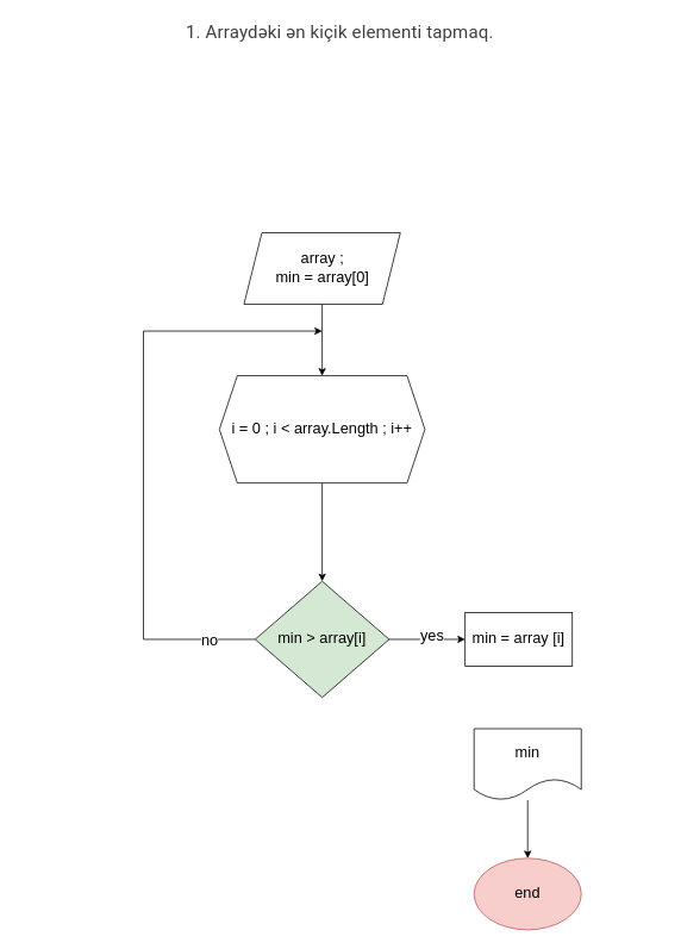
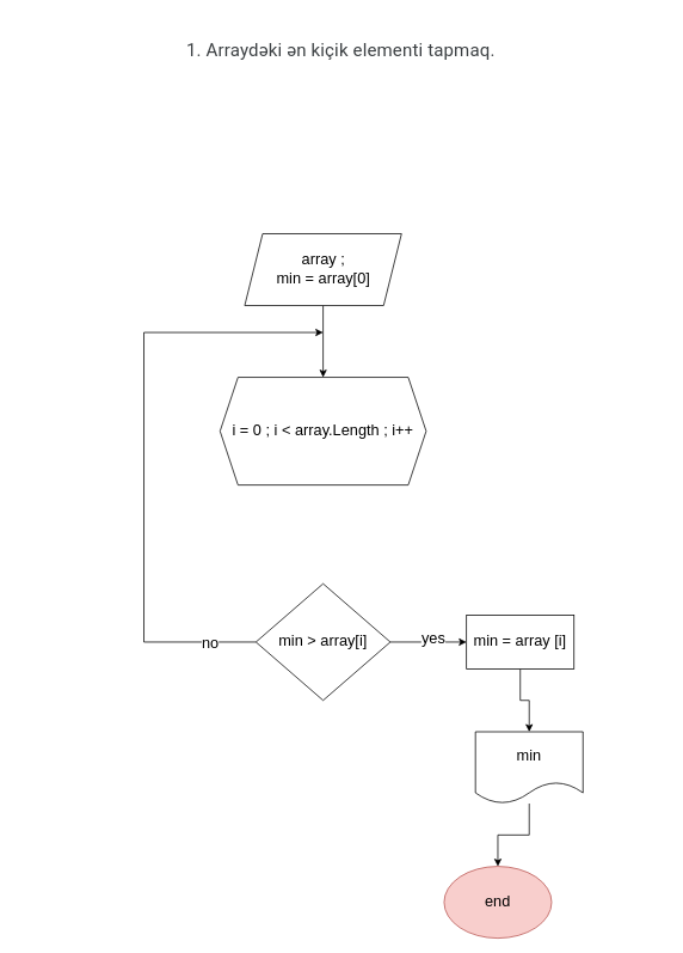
- <mxCell id="2" value="&lt;span style=&quot;text-align: start; caret-color: rgb(60, 64, 67); color: rgb(60, 64, 67); font-family: Roboto, Arial, sans-serif; font-size: 20px; letter-spacing: 0.2px;&quot;&gt;1. Arraydəki ən kiçik elementi tapmaq.&lt;/span&gt;" style="text;strokeColor=none;align=center;fillColor=none;html=1;verticalAlign=middle;whiteSpace=wrap;rounded=0;fontSize=20;" parent="1" vertex="1"><mxGeometry x="20" y="20" width="720" height="30" as="geometry" /></mxCell>
+ <mxCell id="2" value="&lt;span style=&quot;text-align: start; caret-color: rgb(60, 64, 67); color: rgb(60, 64, 67); font-family: Roboto, Arial, sans-serif; font-size: 20px; letter-spacing: 0.2px;&quot;&gt;1. Arraydəki ən kiçik elementi tapmaq.&lt;/span&gt;" style="text;strokeColor=none;align=center;fillColor=none;html=1;verticalAlign=middle;whiteSpace=wrap;rounded=0;fontSize=20;" parent="1" vertex="1"><mxGeometry x="20" y="40" width="720" height="30" as="geometry" /></mxCell>
- <mxCell id="5" value="" style="edgeStyle=orthogonalEdgeStyle;rounded=0;orthogonalLoop=1;jettySize=auto;html=1;fontSize=17;" parent="1" source="6" target="11" edge="1"><mxGeometry relative="1" as="geometry" /></mxCell>
- <mxCell id="11" value="min &amp;gt; array[i]" style="rhombus;whiteSpace=wrap;html=1;fontSize=17;fillColor=#d5e8d4;" parent="1" vertex="1"><mxGeometry x="285" y="650" width="150" height="130" as="geometry" /></mxCell>
+ <mxCell id="11" value="min &amp;gt; array[i]" style="rhombus;whiteSpace=wrap;html=1;fontSize=17;" parent="1" vertex="1"><mxGeometry x="285" y="650" width="150" height="130" as="geometry" /></mxCell>
+ <mxCell id="12" value="" style="edgeStyle=orthogonalEdgeStyle;rounded=0;orthogonalLoop=1;jettySize=auto;html=1;fontSize=17;" parent="1" source="13" target="15" edge="1"><mxGeometry relative="1" as="geometry" /></mxCell>
- <mxCell id="16" value="end" style="ellipse;whiteSpace=wrap;html=1;fontSize=17;fillColor=#f8cecc;strokeColor=#b85450;" parent="1" vertex="1"><mxGeometry x="530" y="960" width="120" height="80" as="geometry" /></mxCell>
+ <mxCell id="16" value="end" style="ellipse;whiteSpace=wrap;html=1;fontSize=17;fillColor=#f8cecc;strokeColor=#b85450;" parent="1" vertex="1"><mxGeometry x="495" y="965" width="120" height="80" as="geometry" /></mxCell>
